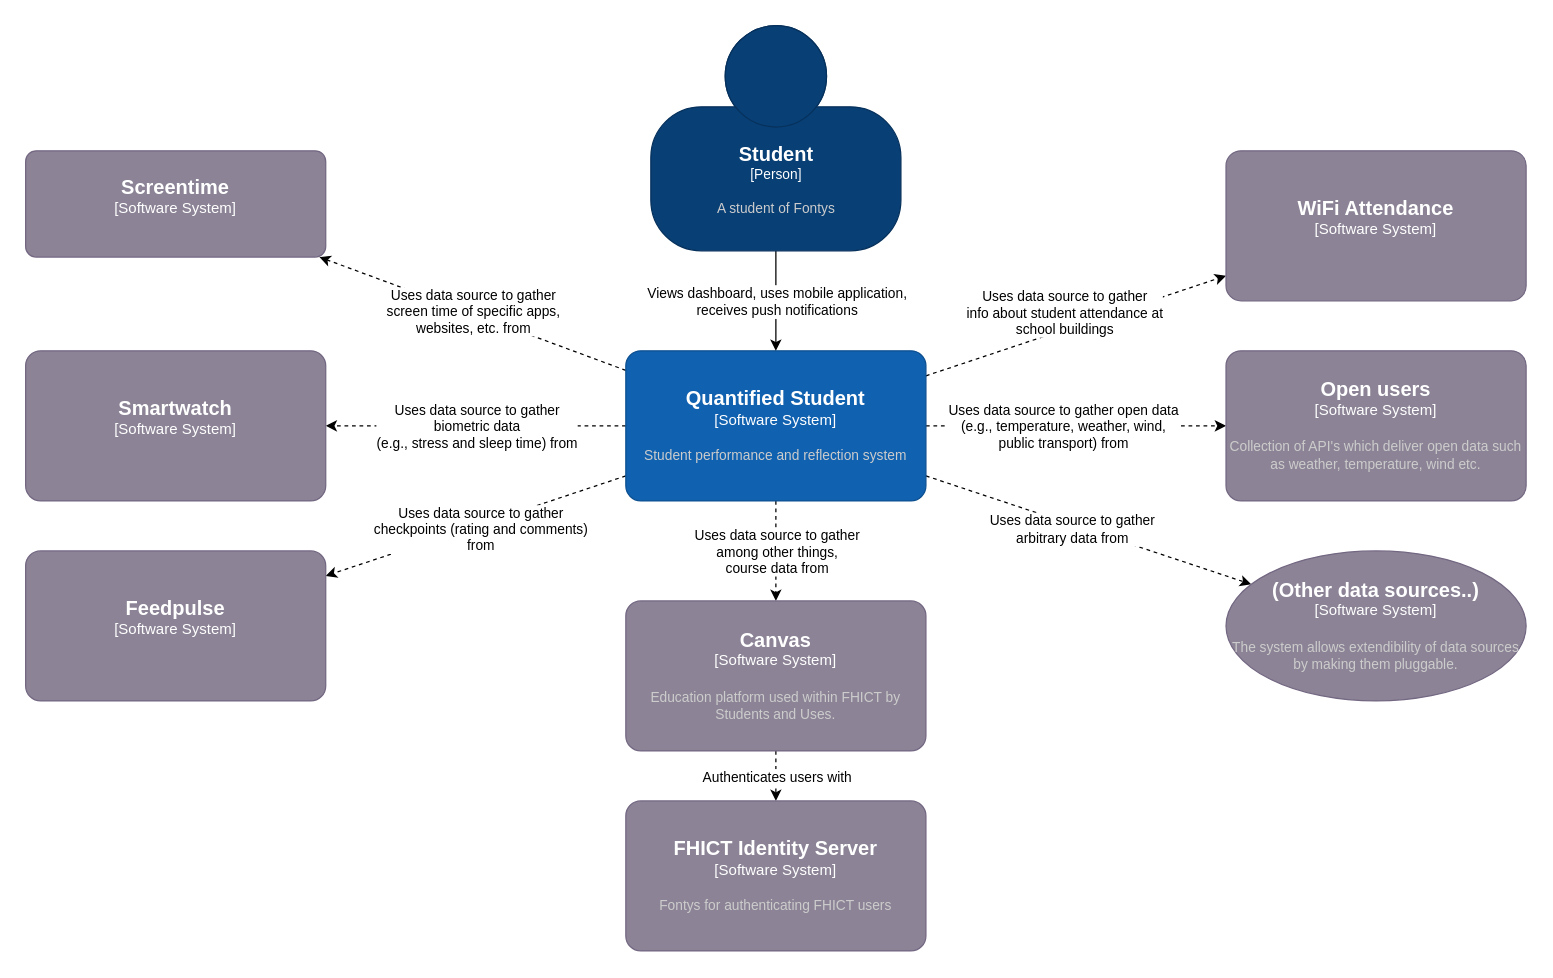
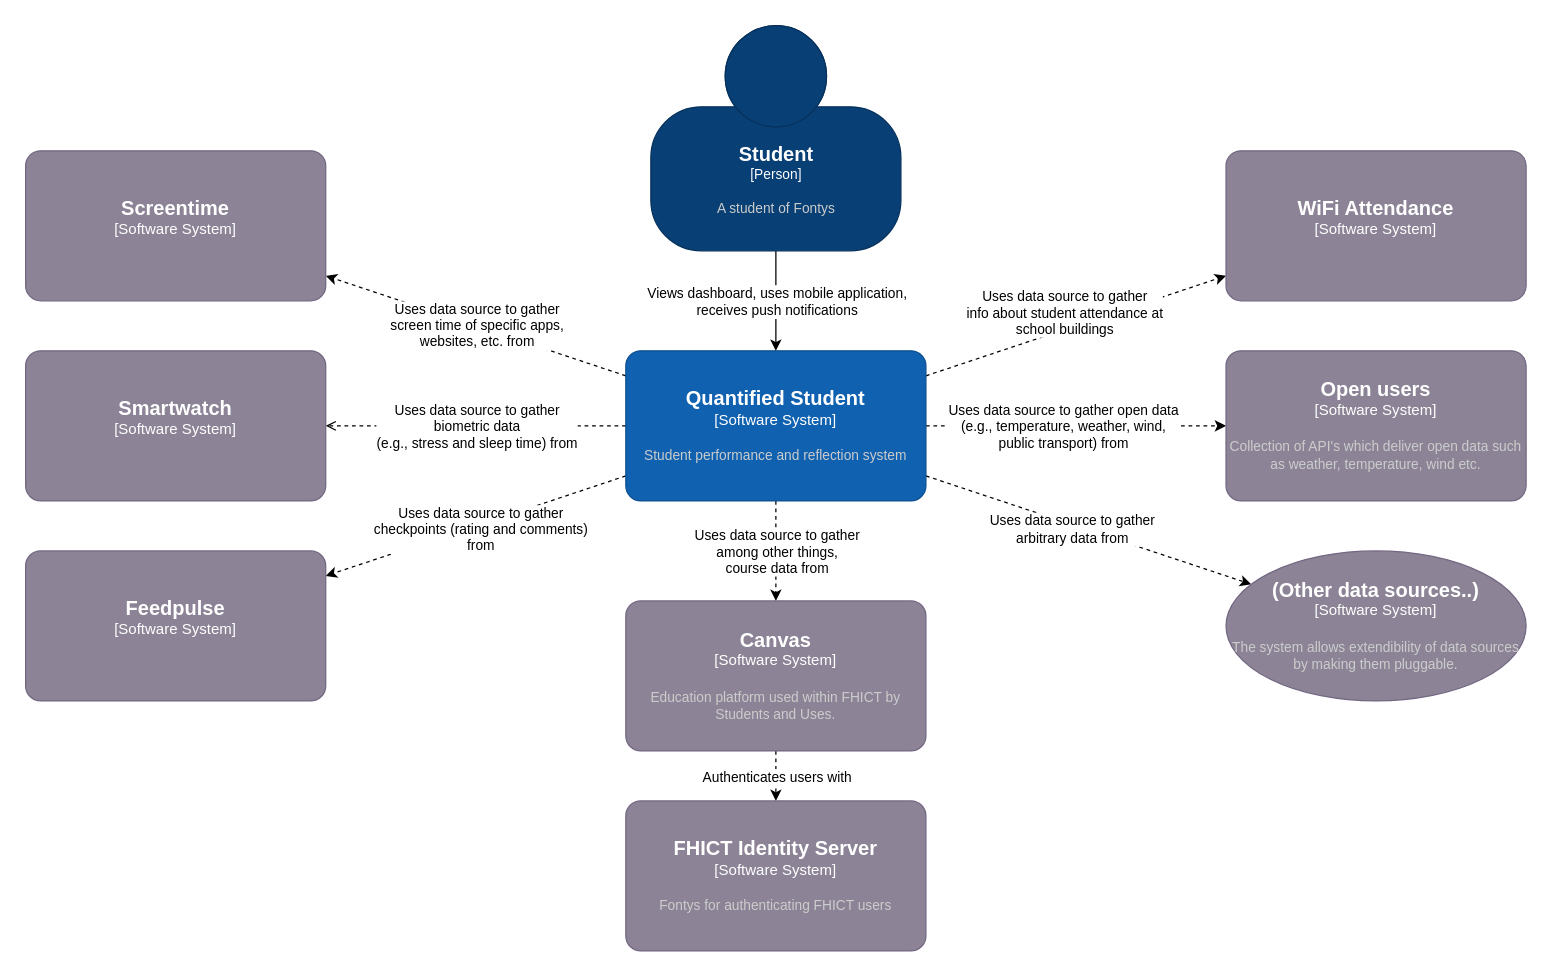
- <mxCell id="27" value="&lt;font style=&quot;font-size: 16px&quot;&gt;&lt;b&gt;Screentime&lt;/b&gt;&lt;/font&gt;&lt;div&gt;[Software System]&lt;/div&gt;&lt;br&gt;&lt;div&gt;&lt;font style=&quot;font-size: 11px&quot;&gt;&lt;font color=&quot;#cccccc&quot;&gt;&lt;/font&gt;&lt;/div&gt;" style="rounded=1;whiteSpace=wrap;html=1;labelBackgroundColor=none;fillColor=#8C8496;fontColor=#ffffff;align=center;arcSize=10;strokeColor=#736782;metaEdit=1;resizable=0;points=[[0.25,0,0],[0.5,0,0],[0.75,0,0],[1,0.25,0],[1,0.5,0],[1,0.75,0],[0.75,1,0],[0.5,1,0],[0.25,1,0],[0,0.75,0],[0,0.5,0],[0,0.25,0]];" vertex="1" parent="1"><mxGeometry x="20" y="120" width="240" height="85" as="geometry" /></mxCell>
+ <mxCell id="27" value="&lt;font style=&quot;font-size: 16px&quot;&gt;&lt;b&gt;Screentime&lt;/b&gt;&lt;/font&gt;&lt;div&gt;[Software System]&lt;/div&gt;&lt;br&gt;&lt;div&gt;&lt;font style=&quot;font-size: 11px&quot;&gt;&lt;font color=&quot;#cccccc&quot;&gt;&lt;/font&gt;&lt;/div&gt;" style="rounded=1;whiteSpace=wrap;html=1;labelBackgroundColor=none;fillColor=#8C8496;fontColor=#ffffff;align=center;arcSize=10;strokeColor=#736782;metaEdit=1;resizable=0;points=[[0.25,0,0],[0.5,0,0],[0.75,0,0],[1,0.25,0],[1,0.5,0],[1,0.75,0],[0.75,1,0],[0.5,1,0],[0.25,1,0],[0,0.75,0],[0,0.5,0],[0,0.25,0]];" vertex="1" parent="1"><mxGeometry x="20" y="120" width="240" height="120" as="geometry" /></mxCell>
- <mxCell id="8" style="rounded=0;orthogonalLoop=1;jettySize=auto;html=1;dashed=1;" edge="1" parent="1" source="16" target="26"><mxGeometry relative="1" as="geometry" /></mxCell>
+ <mxCell id="8" style="rounded=0;orthogonalLoop=1;jettySize=auto;html=1;dashed=1;endArrow=open;" edge="1" parent="1" source="16" target="26"><mxGeometry relative="1" as="geometry" /></mxCell>
